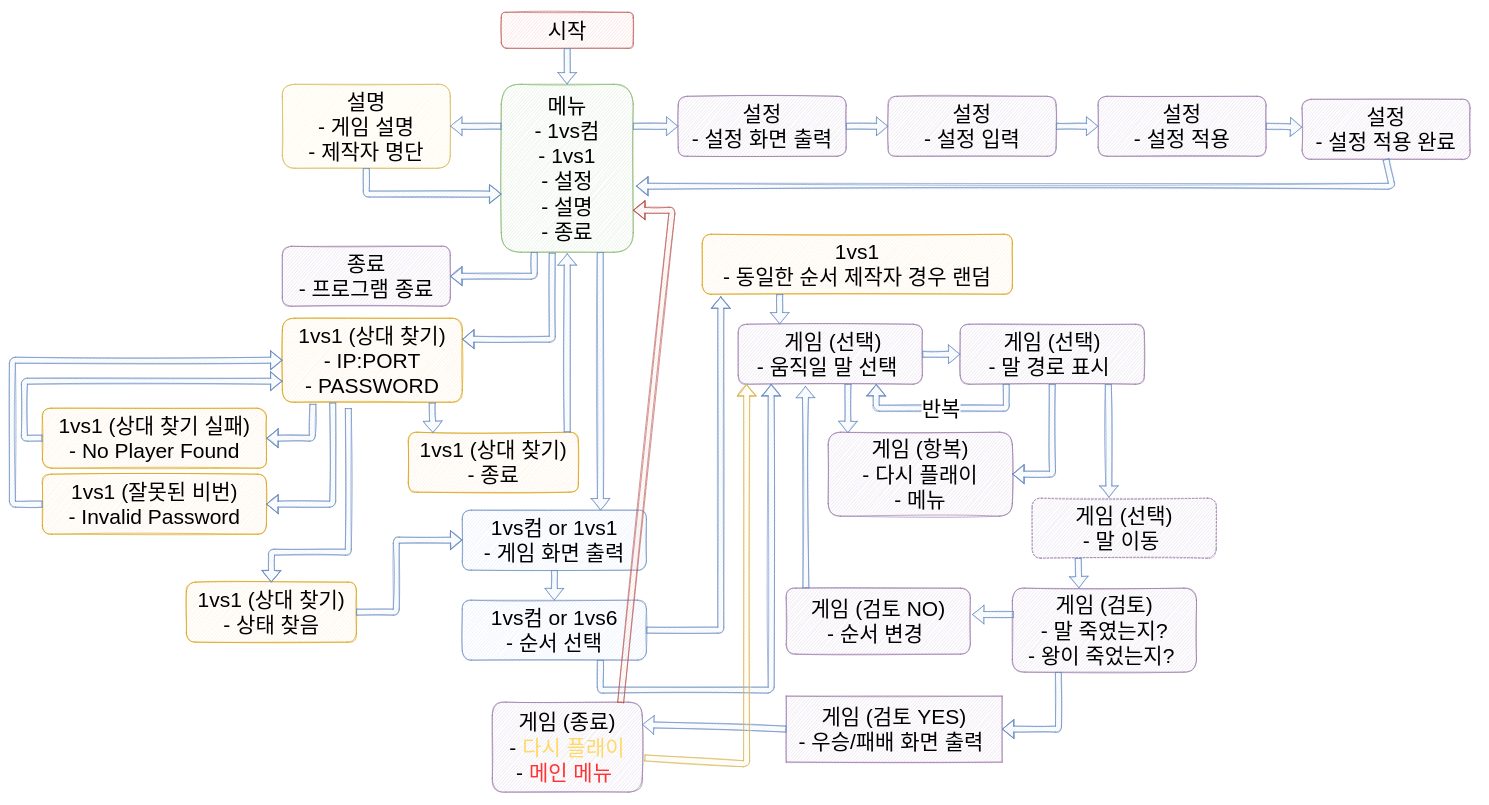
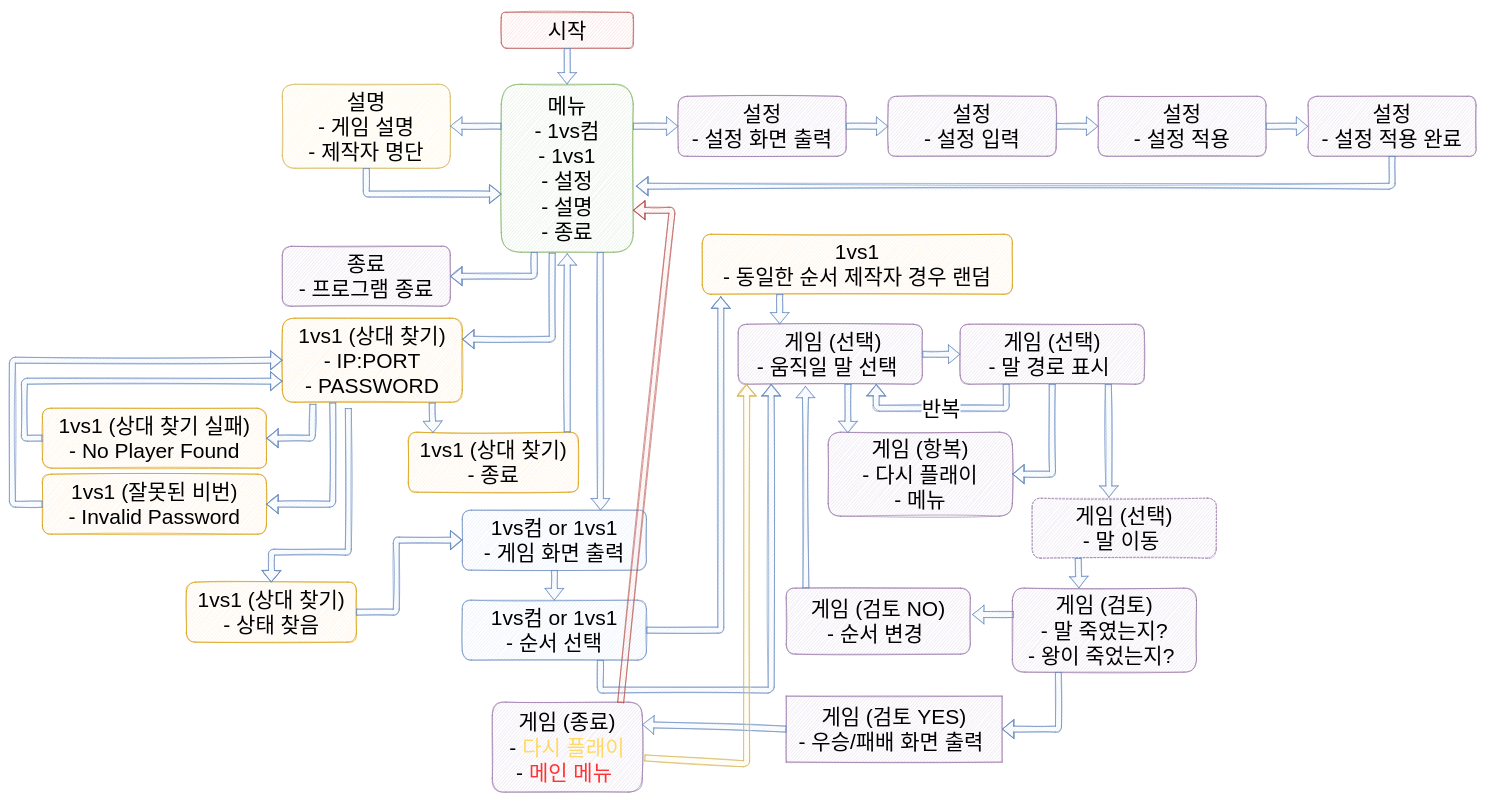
- <mxCell id="11" value="&lt;font style=&quot;font-size: 35px&quot;&gt;설정&lt;br&gt;- 설정 적용 완료&lt;br&gt;&lt;/font&gt;" style="rounded=1;whiteSpace=wrap;html=1;shadow=0;sketch=1;fillColor=#e1d5e7;strokeColor=#9673a6;" vertex="1" parent="1"><mxGeometry x="2170" y="165" width="280" height="100" as="geometry" /></mxCell>
+ <mxCell id="11" value="&lt;font style=&quot;font-size: 35px&quot;&gt;설정&lt;br&gt;- 설정 적용 완료&lt;br&gt;&lt;/font&gt;" style="rounded=1;whiteSpace=wrap;html=1;shadow=0;sketch=1;fillColor=#e1d5e7;strokeColor=#9673a6;" vertex="1" parent="1"><mxGeometry x="2180" y="160" width="280" height="100" as="geometry" /></mxCell>
- <mxCell id="22" value="&lt;font style=&quot;font-size: 35px&quot;&gt;1vs컴 or 1vs6&lt;br&gt;- 순서 선택&lt;br&gt;&lt;/font&gt;" style="rounded=1;whiteSpace=wrap;html=1;shadow=0;sketch=1;fillColor=#dae8fc;strokeColor=#6c8ebf;" vertex="1" parent="1"><mxGeometry x="770" y="1000" width="307" height="100" as="geometry" /></mxCell>
+ <mxCell id="22" value="&lt;font style=&quot;font-size: 35px&quot;&gt;1vs컴 or 1vs1&lt;br&gt;- 순서 선택&lt;br&gt;&lt;/font&gt;" style="rounded=1;whiteSpace=wrap;html=1;shadow=0;sketch=1;fillColor=#dae8fc;strokeColor=#6c8ebf;" vertex="1" parent="1"><mxGeometry x="770" y="1000" width="307" height="100" as="geometry" /></mxCell>
